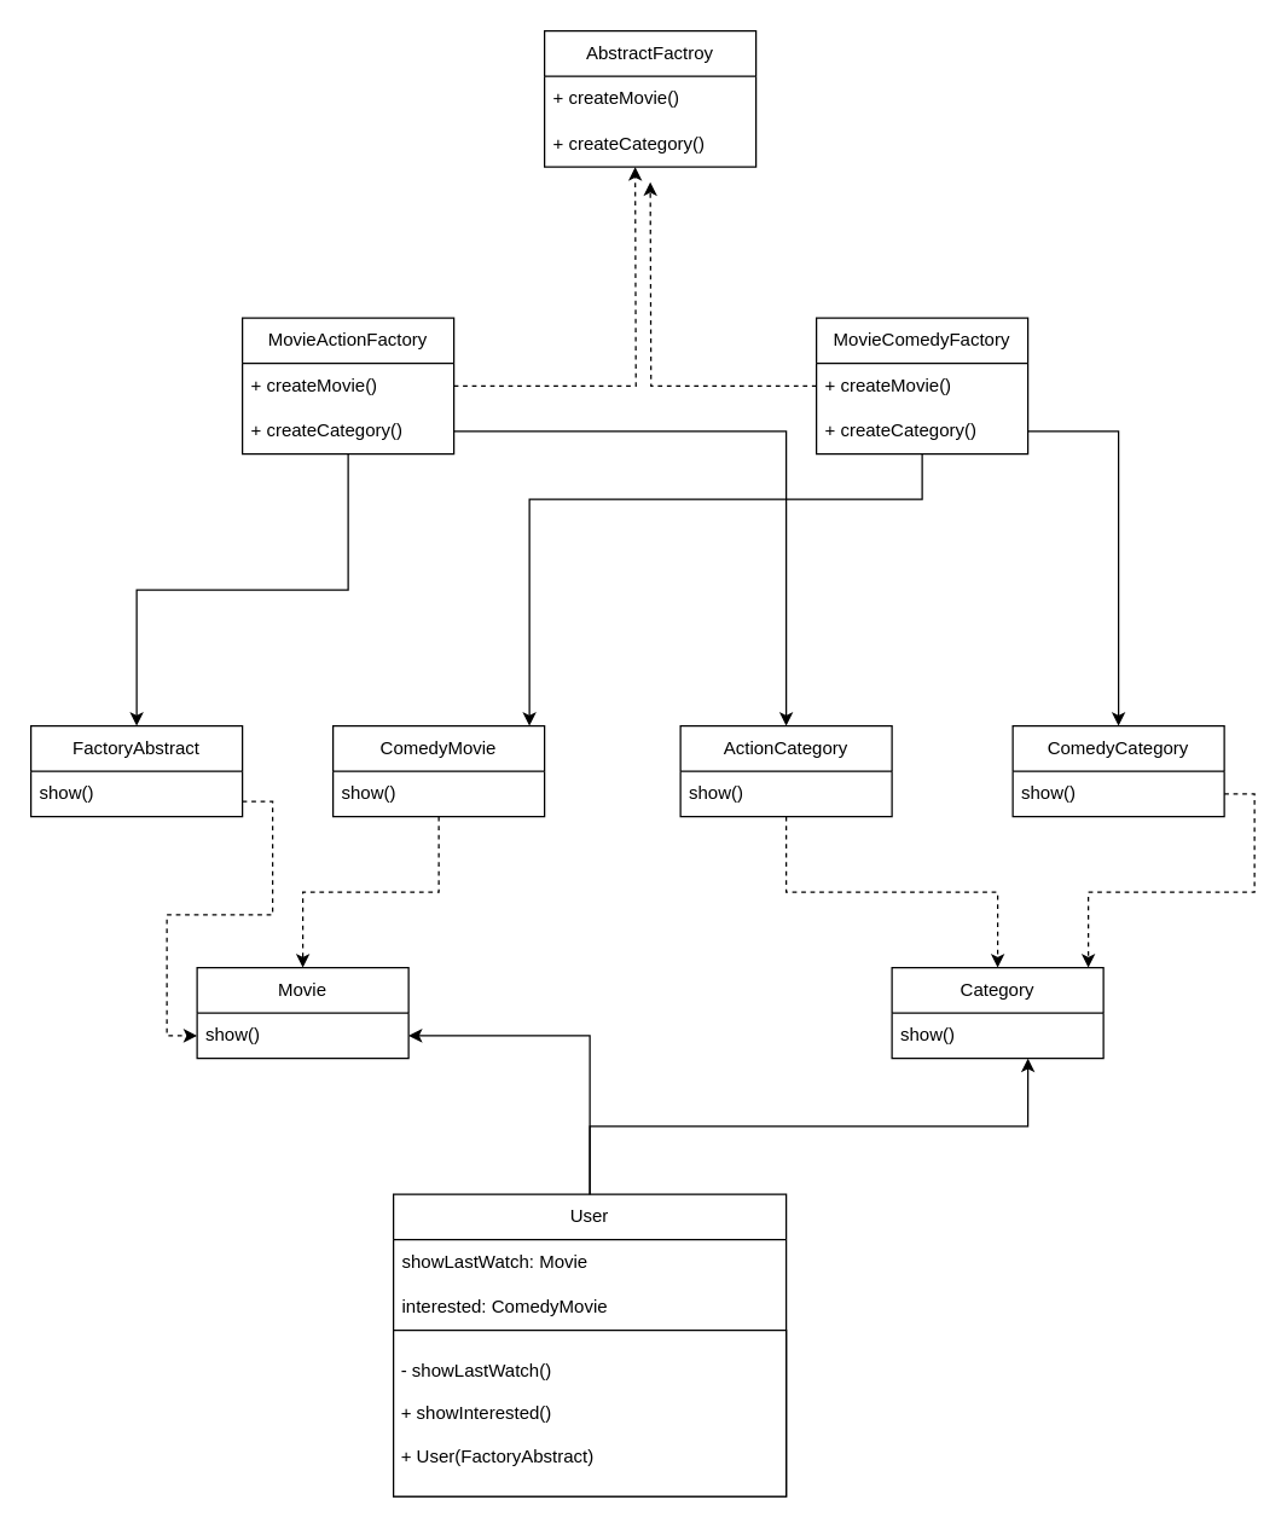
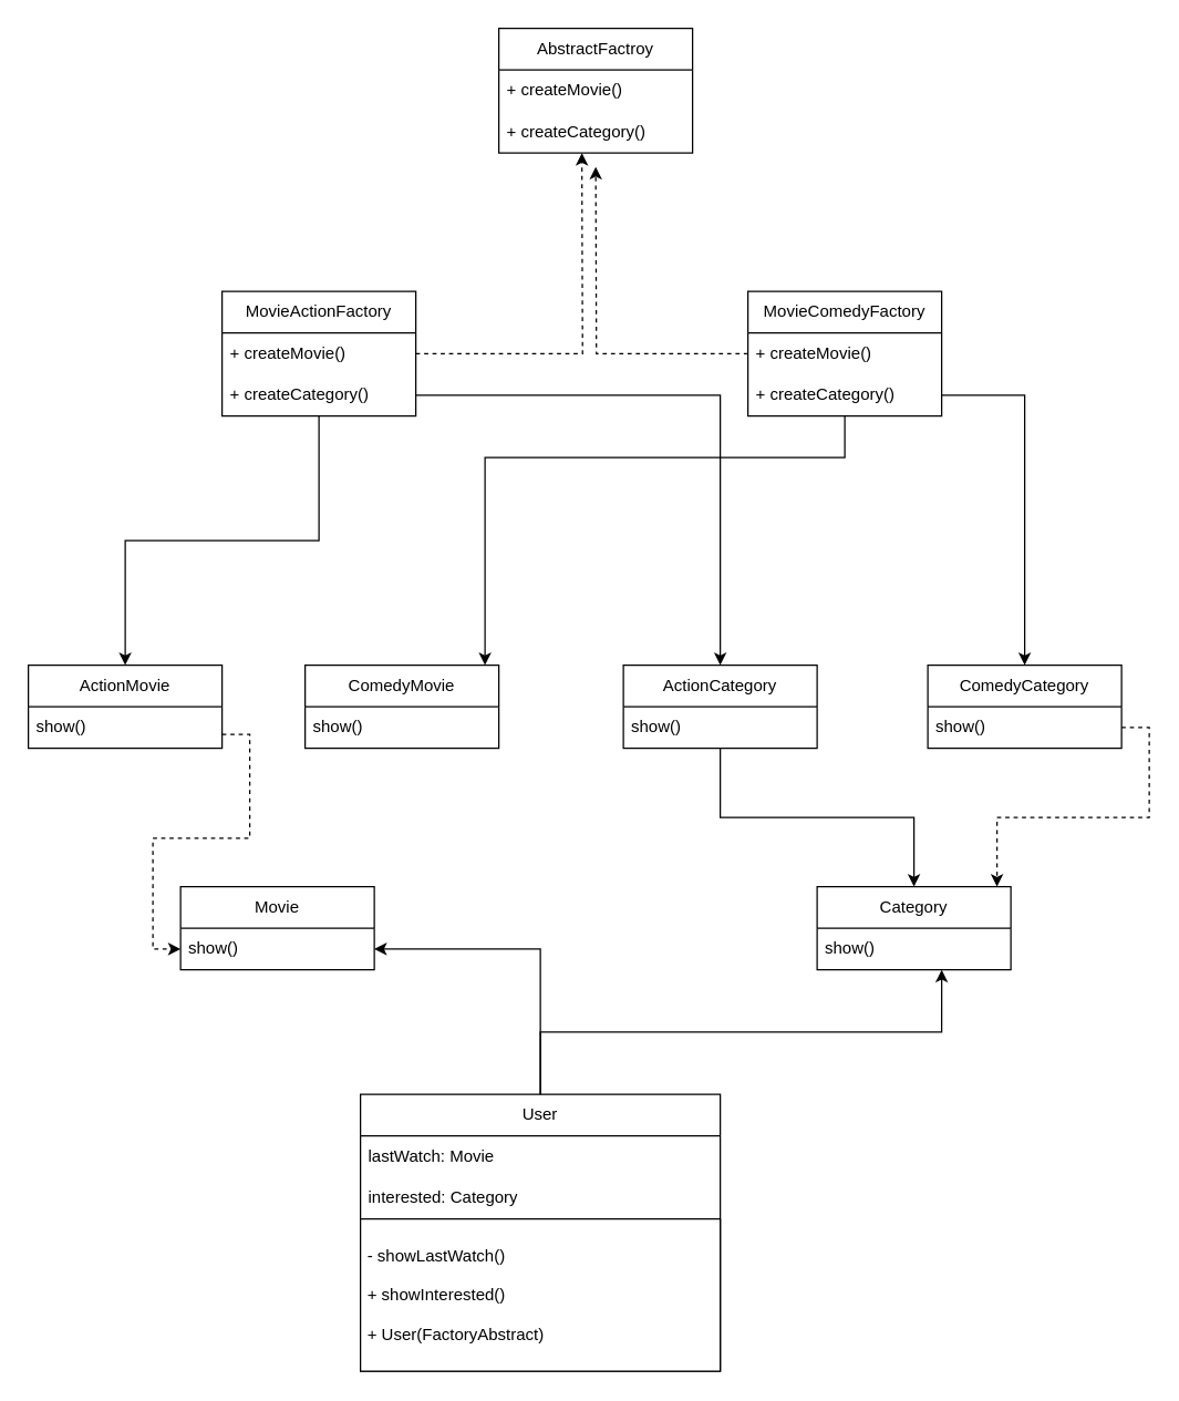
- <mxCell id="14" value="FactoryAbstract" style="swimlane;fontStyle=0;childLayout=stackLayout;horizontal=1;startSize=30;horizontalStack=0;resizeParent=1;resizeParentMax=0;resizeLast=0;collapsible=1;marginBottom=0;whiteSpace=wrap;html=1;" vertex="1" parent="1"><mxGeometry x="20" y="480" width="140" height="60" as="geometry" /></mxCell>
+ <mxCell id="14" value="ActionMovie" style="swimlane;fontStyle=0;childLayout=stackLayout;horizontal=1;startSize=30;horizontalStack=0;resizeParent=1;resizeParentMax=0;resizeLast=0;collapsible=1;marginBottom=0;whiteSpace=wrap;html=1;" vertex="1" parent="1"><mxGeometry x="20" y="480" width="140" height="60" as="geometry" /></mxCell>
- <mxCell id="16" style="edgeStyle=orthogonalEdgeStyle;rounded=0;orthogonalLoop=1;jettySize=auto;html=1;dashed=1;" edge="1" parent="1" source="17" target="28"><mxGeometry relative="1" as="geometry" /></mxCell>
- <mxCell id="20" style="edgeStyle=orthogonalEdgeStyle;rounded=0;orthogonalLoop=1;jettySize=auto;html=1;dashed=1;" edge="1" parent="1" source="21" target="30"><mxGeometry relative="1" as="geometry" /></mxCell>
+ <mxCell id="20" style="edgeStyle=orthogonalEdgeStyle;rounded=0;orthogonalLoop=1;jettySize=auto;html=1;dashed=0;" edge="1" parent="1" source="21" target="30"><mxGeometry relative="1" as="geometry" /></mxCell>
- <mxCell id="34" value="showLastWatch: Movie" style="text;strokeColor=none;fillColor=none;align=left;verticalAlign=middle;spacingLeft=4;spacingRight=4;overflow=hidden;points=[[0,0.5],[1,0.5]];portConstraint=eastwest;rotatable=0;whiteSpace=wrap;html=1;" vertex="1" parent="33"><mxGeometry y="30" width="260" height="30" as="geometry" /></mxCell>
+ <mxCell id="34" value="lastWatch: Movie" style="text;strokeColor=none;fillColor=none;align=left;verticalAlign=middle;spacingLeft=4;spacingRight=4;overflow=hidden;points=[[0,0.5],[1,0.5]];portConstraint=eastwest;rotatable=0;whiteSpace=wrap;html=1;" vertex="1" parent="33"><mxGeometry y="30" width="260" height="30" as="geometry" /></mxCell>
- <mxCell id="35" value="interested: ComedyMovie" style="text;strokeColor=none;fillColor=none;align=left;verticalAlign=middle;spacingLeft=4;spacingRight=4;overflow=hidden;points=[[0,0.5],[1,0.5]];portConstraint=eastwest;rotatable=0;whiteSpace=wrap;html=1;" vertex="1" parent="33"><mxGeometry y="60" width="260" height="30" as="geometry" /></mxCell>
+ <mxCell id="35" value="interested: Category" style="text;strokeColor=none;fillColor=none;align=left;verticalAlign=middle;spacingLeft=4;spacingRight=4;overflow=hidden;points=[[0,0.5],[1,0.5]];portConstraint=eastwest;rotatable=0;whiteSpace=wrap;html=1;" vertex="1" parent="33"><mxGeometry y="60" width="260" height="30" as="geometry" /></mxCell>
